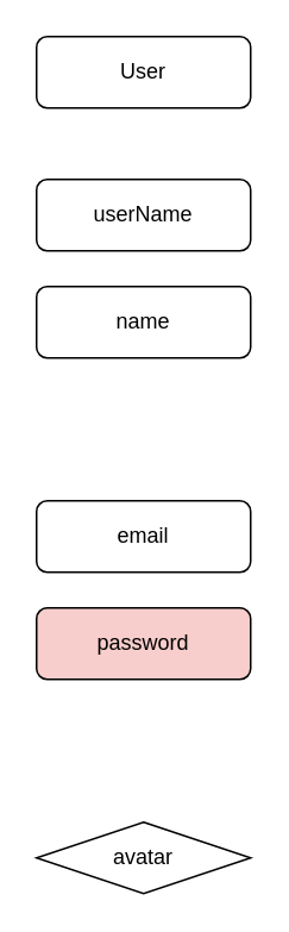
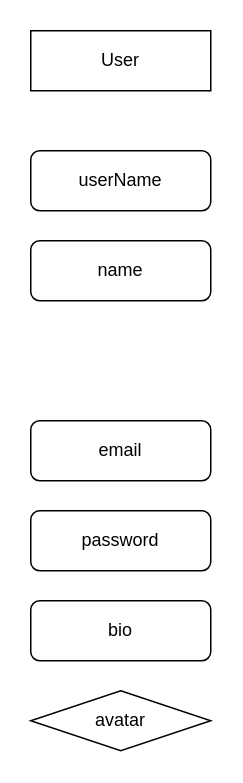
- <mxCell id="2" value="User" style="rounded=1;whiteSpace=wrap;html=1;" vertex="1" parent="1"><mxGeometry x="20" y="20" width="120" height="40" as="geometry" /></mxCell>
+ <mxCell id="2" value="User" style="whiteSpace=wrap;html=1;rounded=0;" vertex="1" parent="1"><mxGeometry x="20" y="20" width="120" height="40" as="geometry" /></mxCell>
- <mxCell id="6" value="password" style="rounded=1;whiteSpace=wrap;html=1;fillColor=#f8cecc;" vertex="1" parent="1"><mxGeometry x="20" y="340" width="120" height="40" as="geometry" /></mxCell>
+ <mxCell id="6" value="password" style="rounded=1;whiteSpace=wrap;html=1;" vertex="1" parent="1"><mxGeometry x="20" y="340" width="120" height="40" as="geometry" /></mxCell>
+ <mxCell id="7" value="bio" style="rounded=1;whiteSpace=wrap;html=1;" vertex="1" parent="1"><mxGeometry x="20" y="400" width="120" height="40" as="geometry" /></mxCell>
